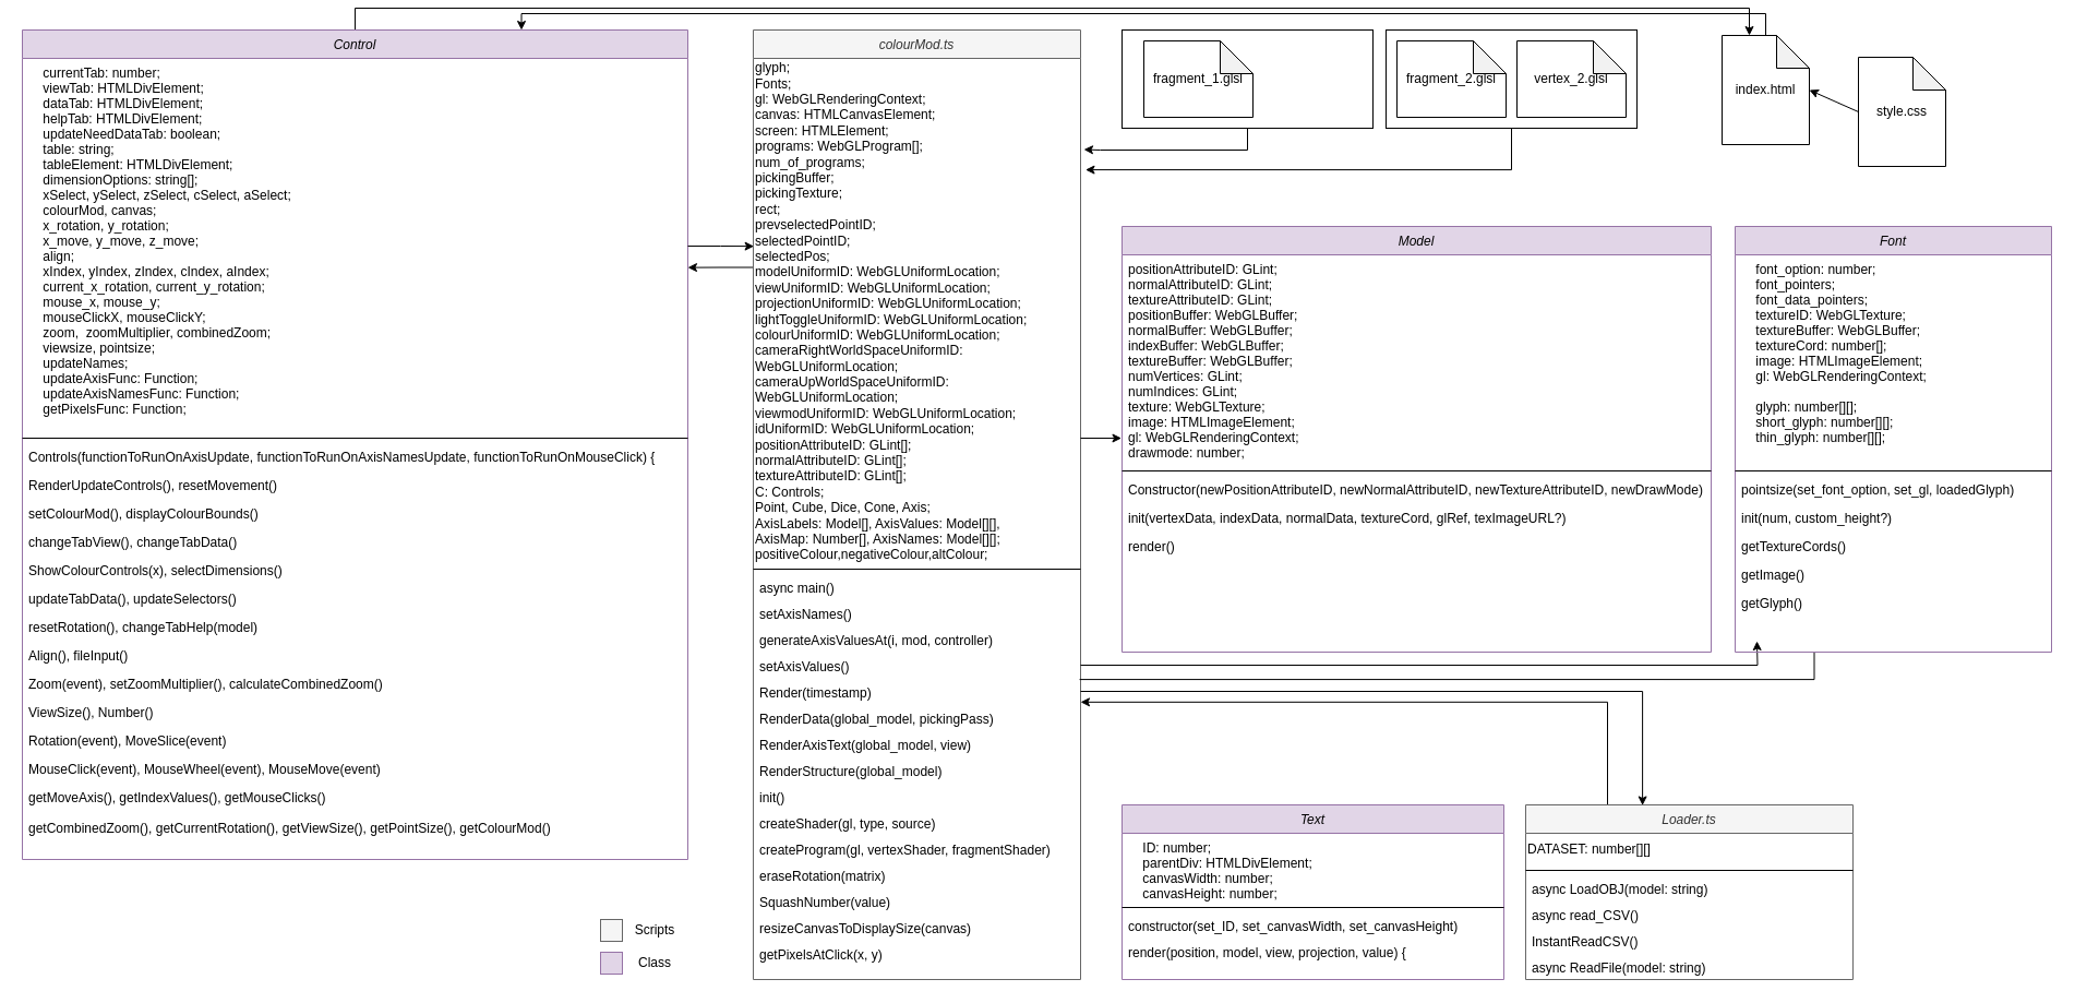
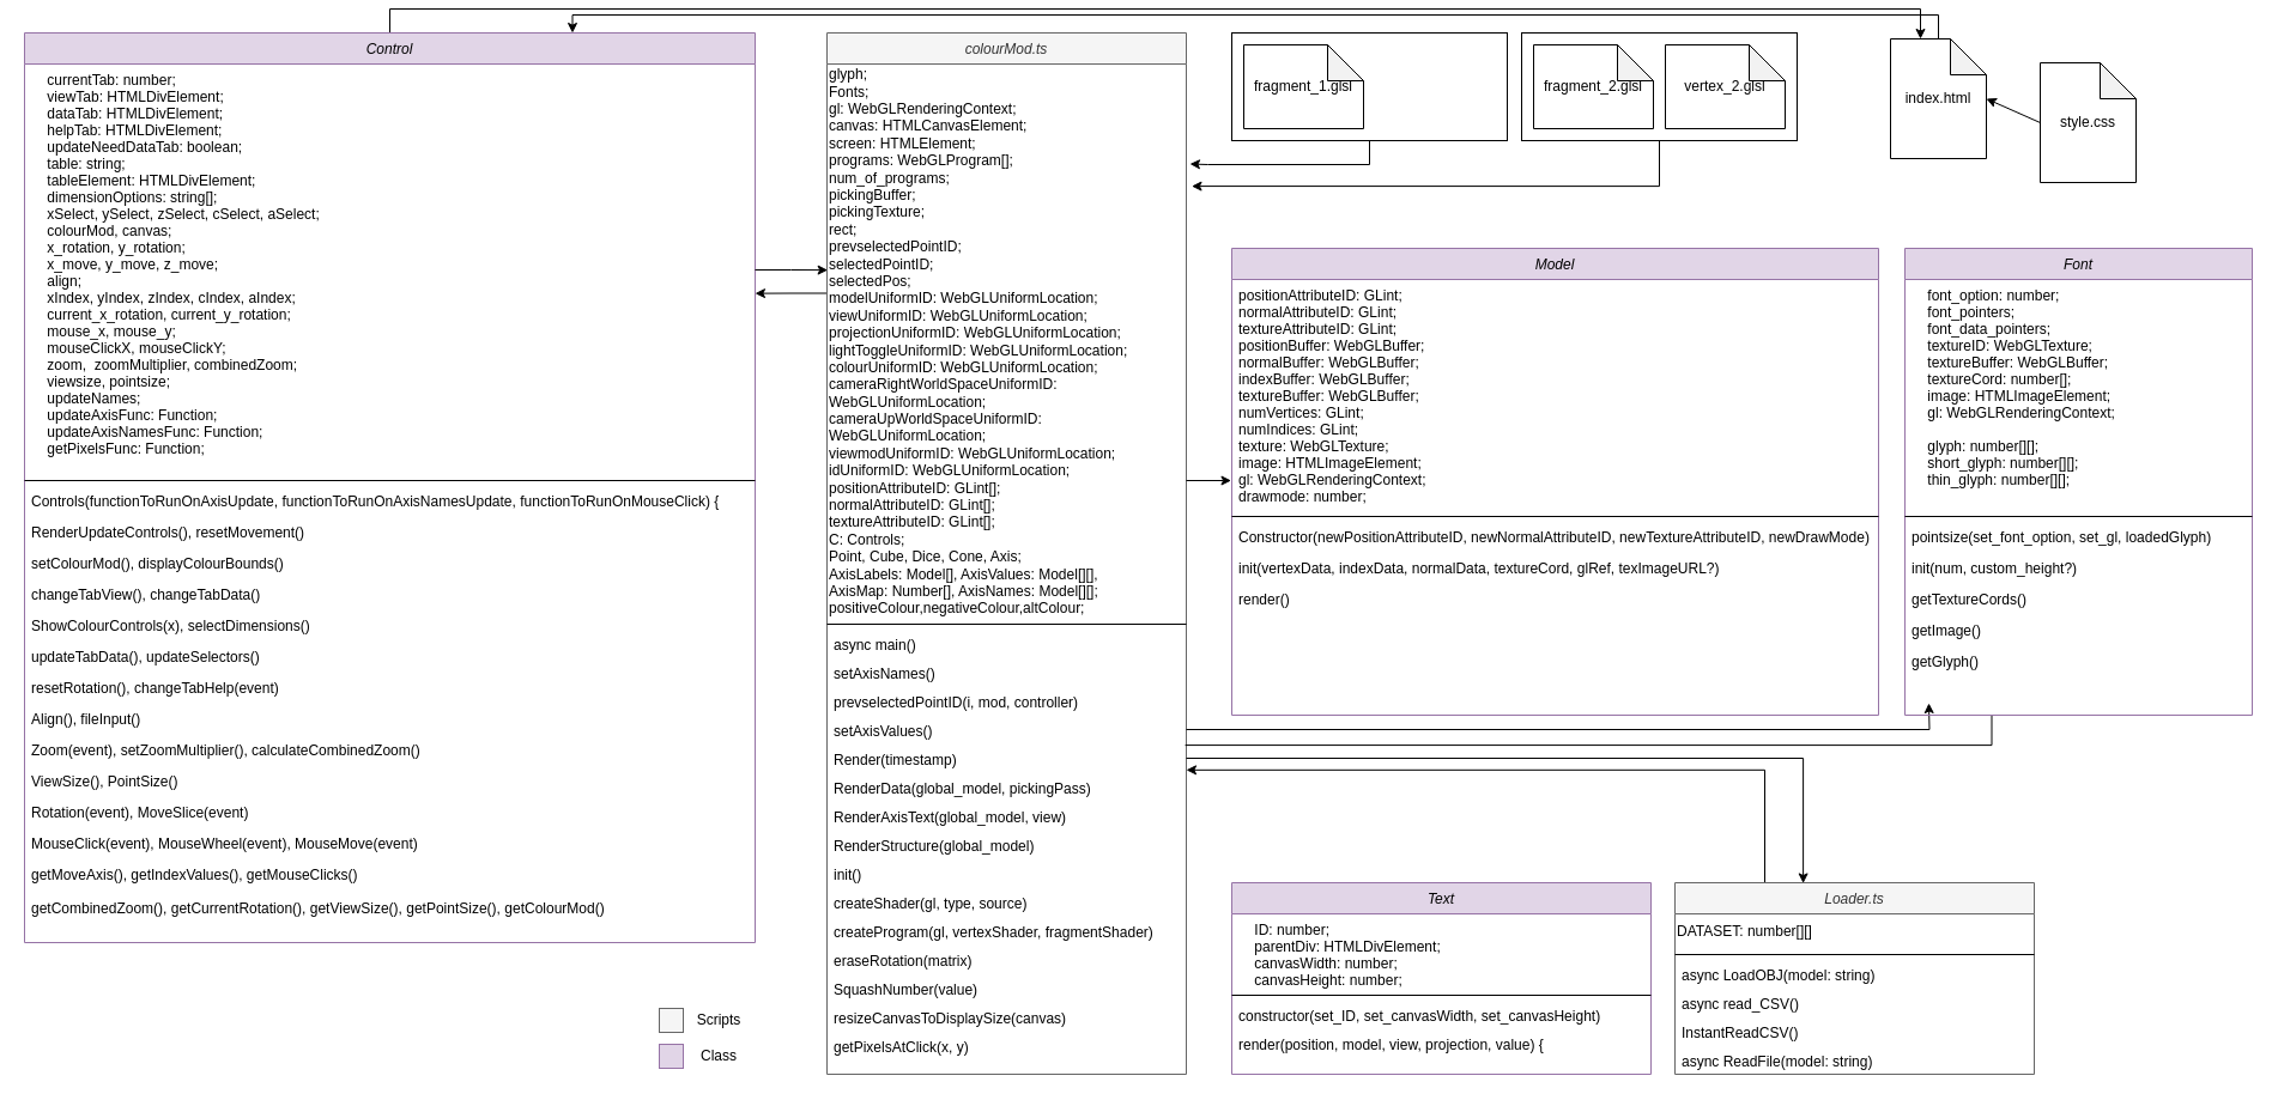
- <mxCell id="77" value="fragment_1.glsl" style="shape=note;whiteSpace=wrap;html=1;backgroundOutline=1;darkOpacity=0.05;" vertex="1" parent="75"><mxGeometry x="20" y="10" width="100" height="70" as="geometry" /></mxCell>
+ <mxCell id="77" value="fragment_1.glsl" style="shape=note;whiteSpace=wrap;html=1;backgroundOutline=1;darkOpacity=0.05;" vertex="1" parent="75"><mxGeometry x="10" y="10" width="100" height="70" as="geometry" /></mxCell>
- <mxCell id="68" value="resetRotation(), changeTabHelp(model)" style="text;align=left;verticalAlign=top;spacingLeft=4;spacingRight=4;overflow=hidden;rotatable=0;points=[[0,0.5],[1,0.5]];portConstraint=eastwest;rounded=0;shadow=0;html=0;" vertex="1" parent="59"><mxGeometry y="534" width="610" height="26" as="geometry" /></mxCell>
+ <mxCell id="68" value="resetRotation(), changeTabHelp(event)" style="text;align=left;verticalAlign=top;spacingLeft=4;spacingRight=4;overflow=hidden;rotatable=0;points=[[0,0.5],[1,0.5]];portConstraint=eastwest;rounded=0;shadow=0;html=0;" vertex="1" parent="59"><mxGeometry y="534" width="610" height="26" as="geometry" /></mxCell>
- <mxCell id="14" value="generateAxisValuesAt(i, mod, controller)&#10;" style="text;align=left;verticalAlign=top;spacingLeft=4;spacingRight=4;overflow=hidden;rotatable=0;points=[[0,0.5],[1,0.5]];portConstraint=eastwest;" parent="9" vertex="1"><mxGeometry y="546" width="300" height="24" as="geometry" /></mxCell>
+ <mxCell id="14" value="prevselectedPointID(i, mod, controller)&#10;" style="text;align=left;verticalAlign=top;spacingLeft=4;spacingRight=4;overflow=hidden;rotatable=0;points=[[0,0.5],[1,0.5]];portConstraint=eastwest;" parent="9" vertex="1"><mxGeometry y="546" width="300" height="24" as="geometry" /></mxCell>
- <mxCell id="71" value="ViewSize(), Number()" style="text;align=left;verticalAlign=top;spacingLeft=4;spacingRight=4;overflow=hidden;rotatable=0;points=[[0,0.5],[1,0.5]];portConstraint=eastwest;rounded=0;shadow=0;html=0;" vertex="1" parent="59"><mxGeometry y="612" width="610" height="26" as="geometry" /></mxCell>
+ <mxCell id="71" value="ViewSize(), PointSize()" style="text;align=left;verticalAlign=top;spacingLeft=4;spacingRight=4;overflow=hidden;rotatable=0;points=[[0,0.5],[1,0.5]];portConstraint=eastwest;rounded=0;shadow=0;html=0;" vertex="1" parent="59"><mxGeometry y="612" width="610" height="26" as="geometry" /></mxCell>
